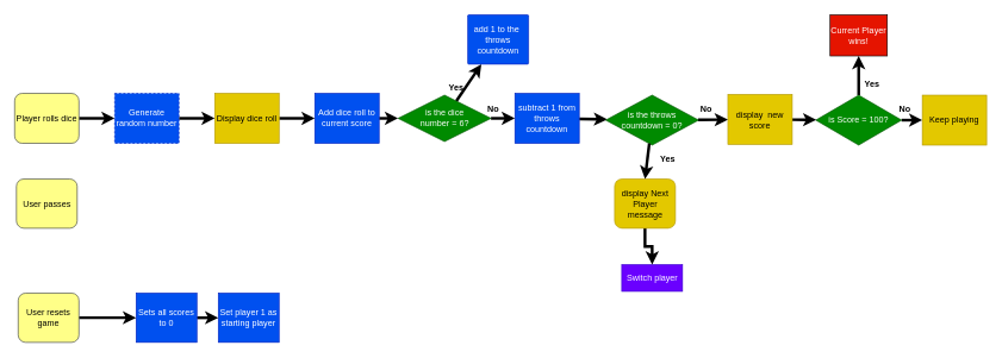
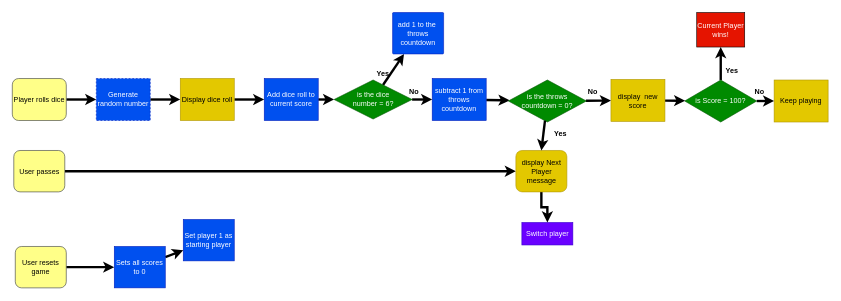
+ <mxCell id="18" style="rounded=0;orthogonalLoop=1;jettySize=auto;html=1;exitX=1;exitY=0.5;exitDx=0;exitDy=0;strokeWidth=4;fillColor=#e51400;strokeColor=#000000;entryX=0;entryY=0.5;entryDx=0;entryDy=0;" parent="1" source="19" target="36" edge="1"><mxGeometry relative="1" as="geometry"><mxPoint x="580" y="290" as="targetPoint" /></mxGeometry></mxCell>
- <mxCell id="22" value="Set player 1 as starting player" style="rounded=0;whiteSpace=wrap;html=1;fillColor=#0050ef;fontColor=#ffffff;strokeColor=#001DBC;" parent="1" vertex="1"><mxGeometry x="305" y="410" width="85" height="69" as="geometry" /></mxCell>
+ <mxCell id="22" value="Set player 1 as starting player" style="rounded=0;whiteSpace=wrap;html=1;fillColor=#0050ef;fontColor=#ffffff;strokeColor=#001DBC;" parent="1" vertex="1"><mxGeometry x="305" y="365" width="85" height="69" as="geometry" /></mxCell>
